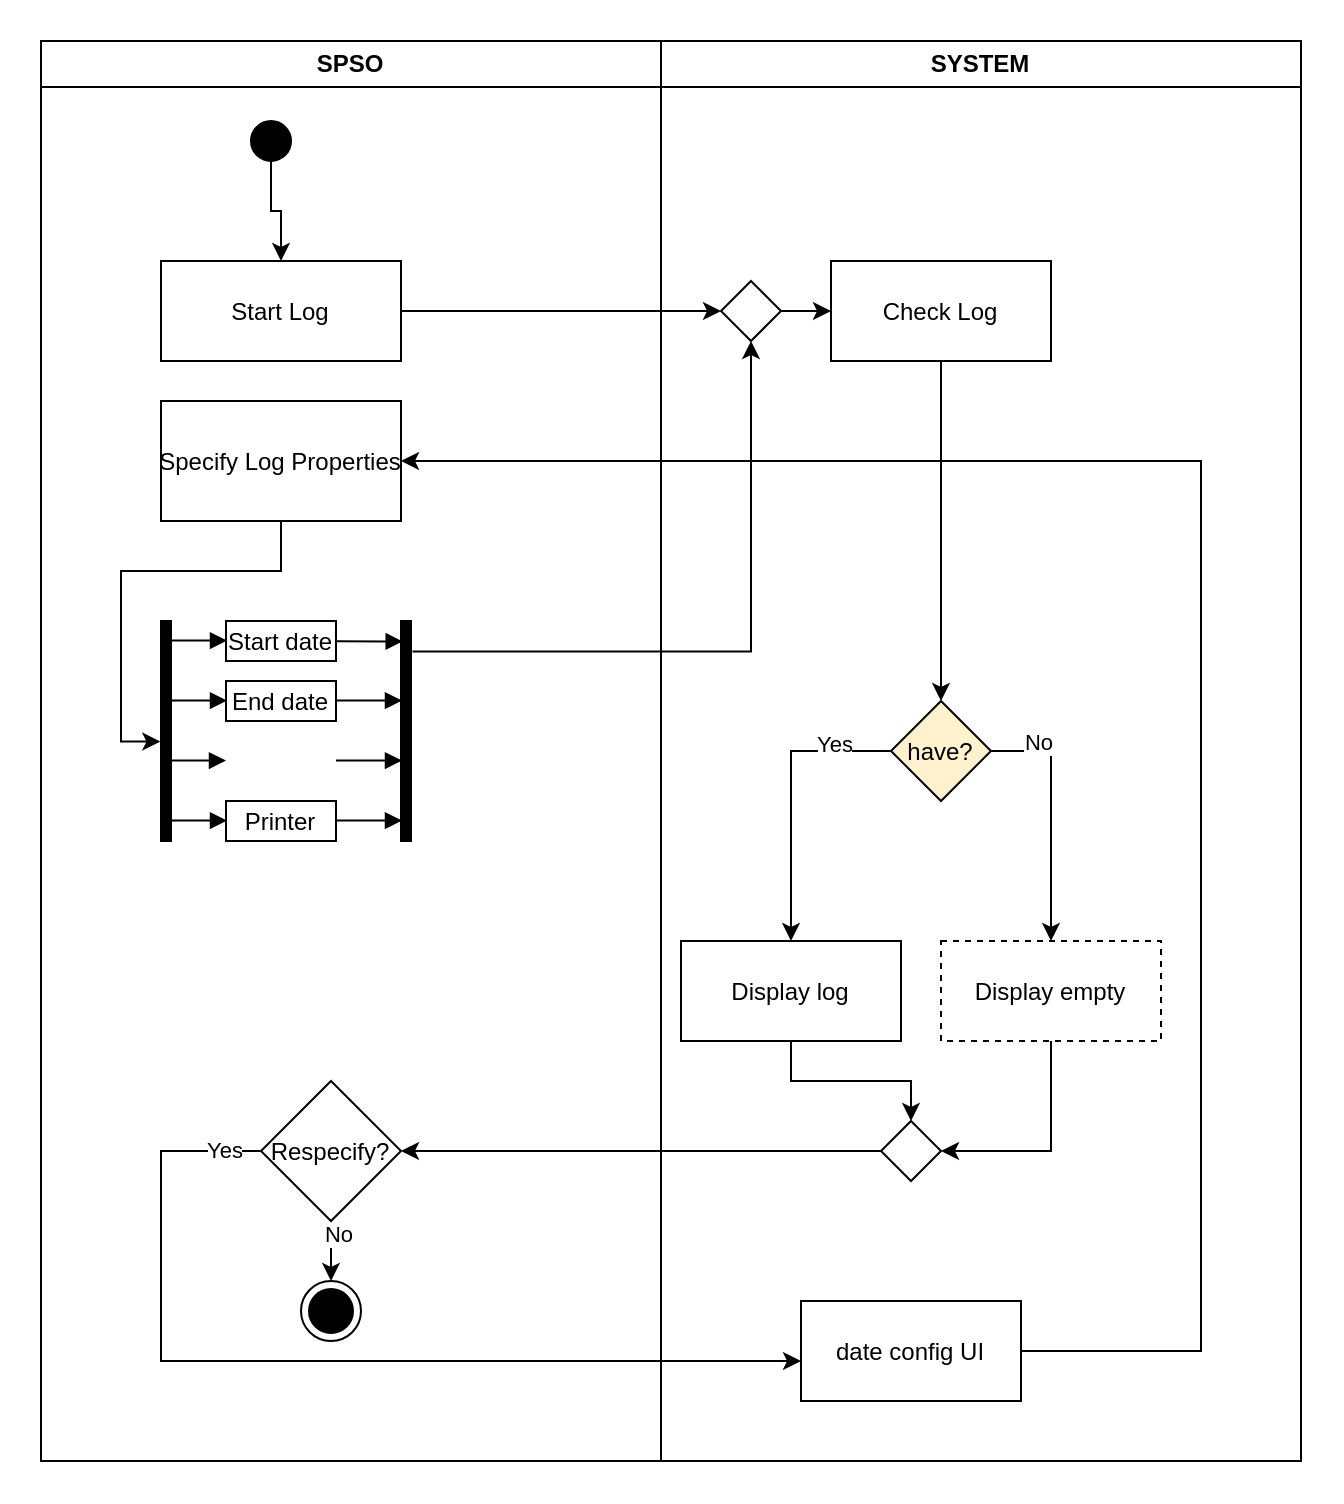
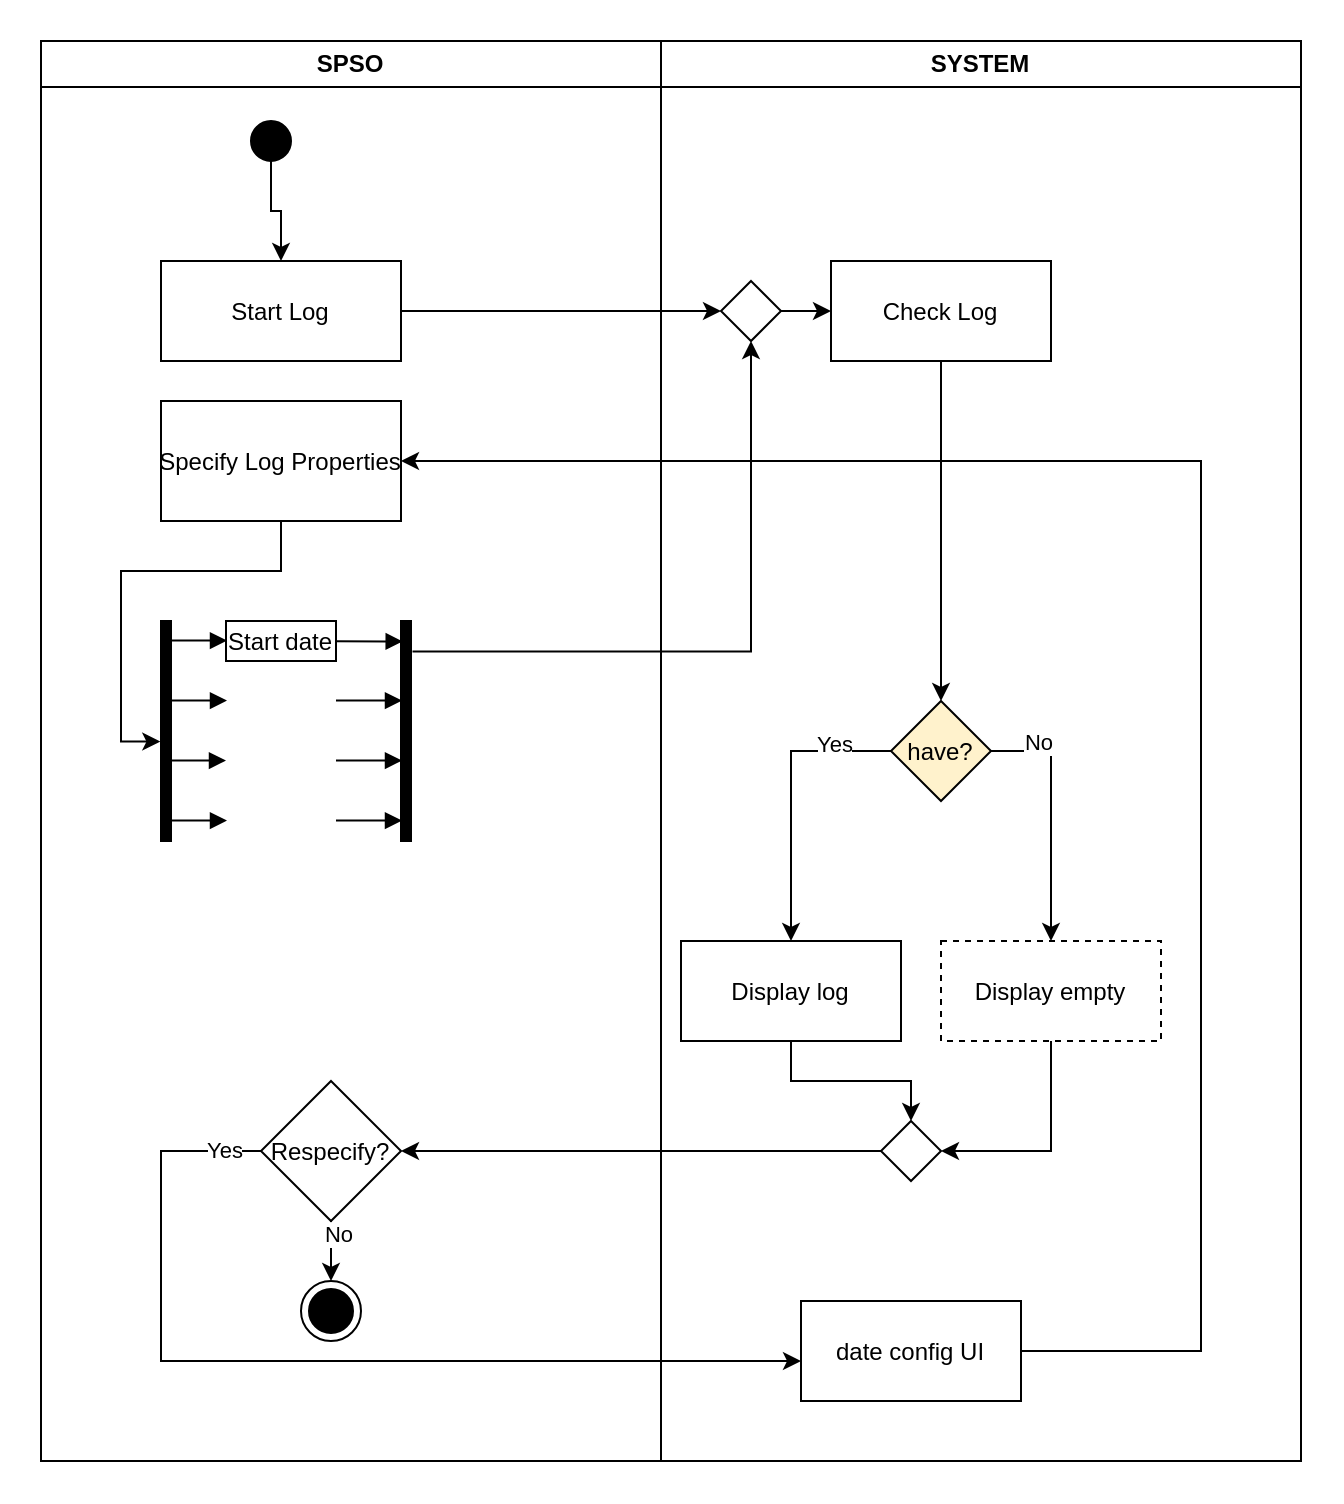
- <mxCell id="6" value="End date" style="" vertex="1" parent="2"><mxGeometry x="92.5" y="320" width="55" height="20" as="geometry" /></mxCell>
- <mxCell id="7" value="Printer" style="" vertex="1" parent="2"><mxGeometry x="92.5" y="380" width="55" height="20" as="geometry" /></mxCell>
